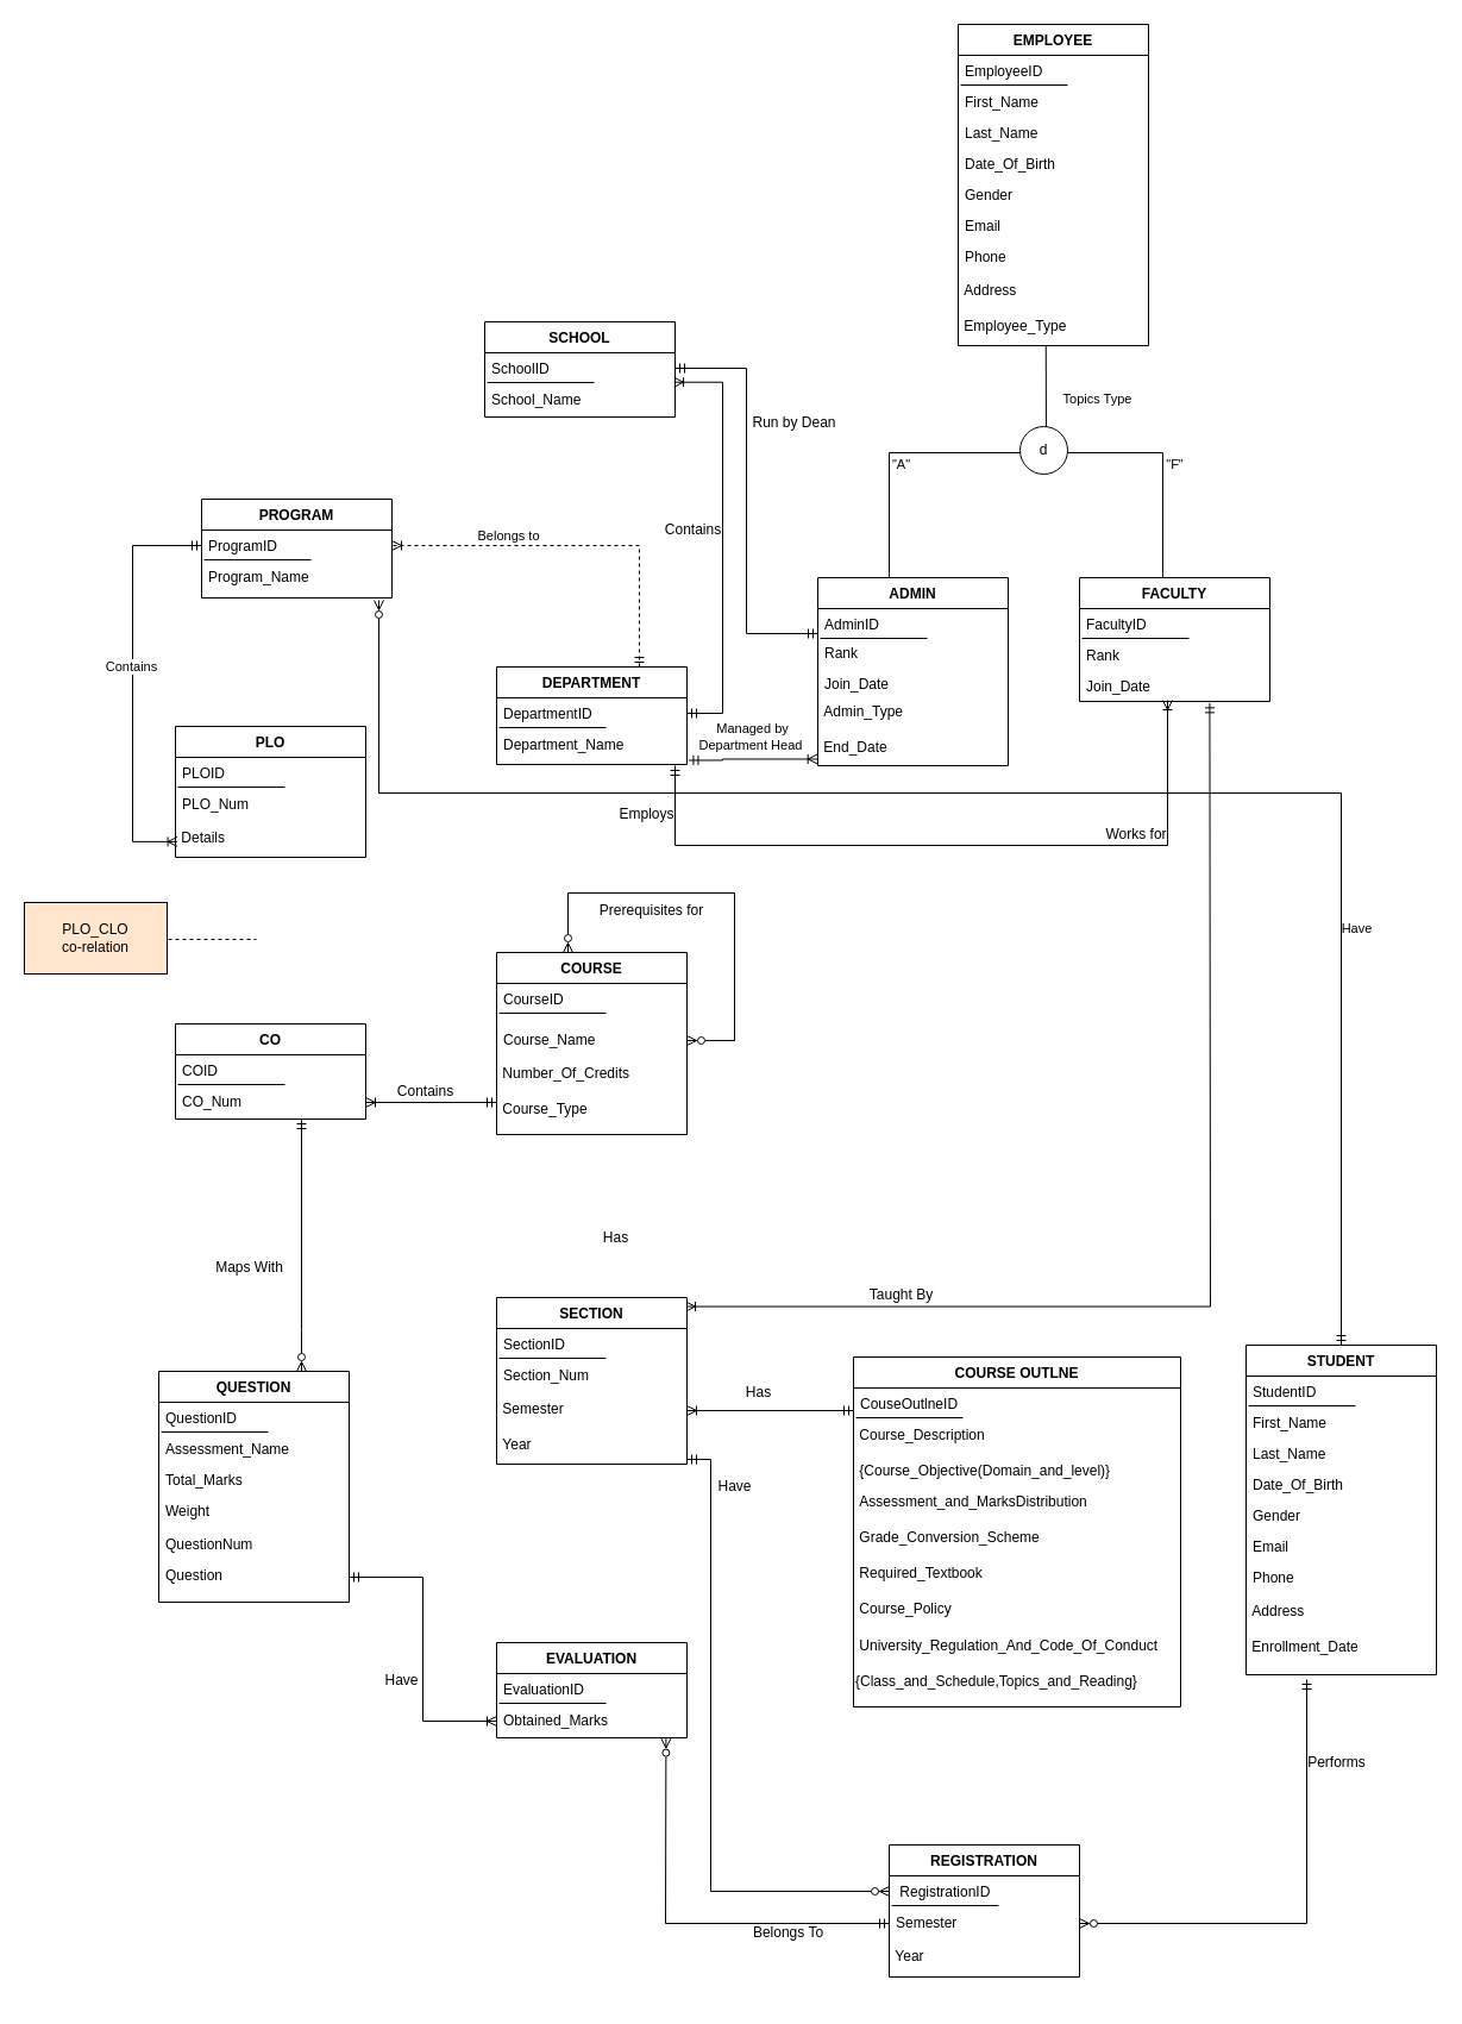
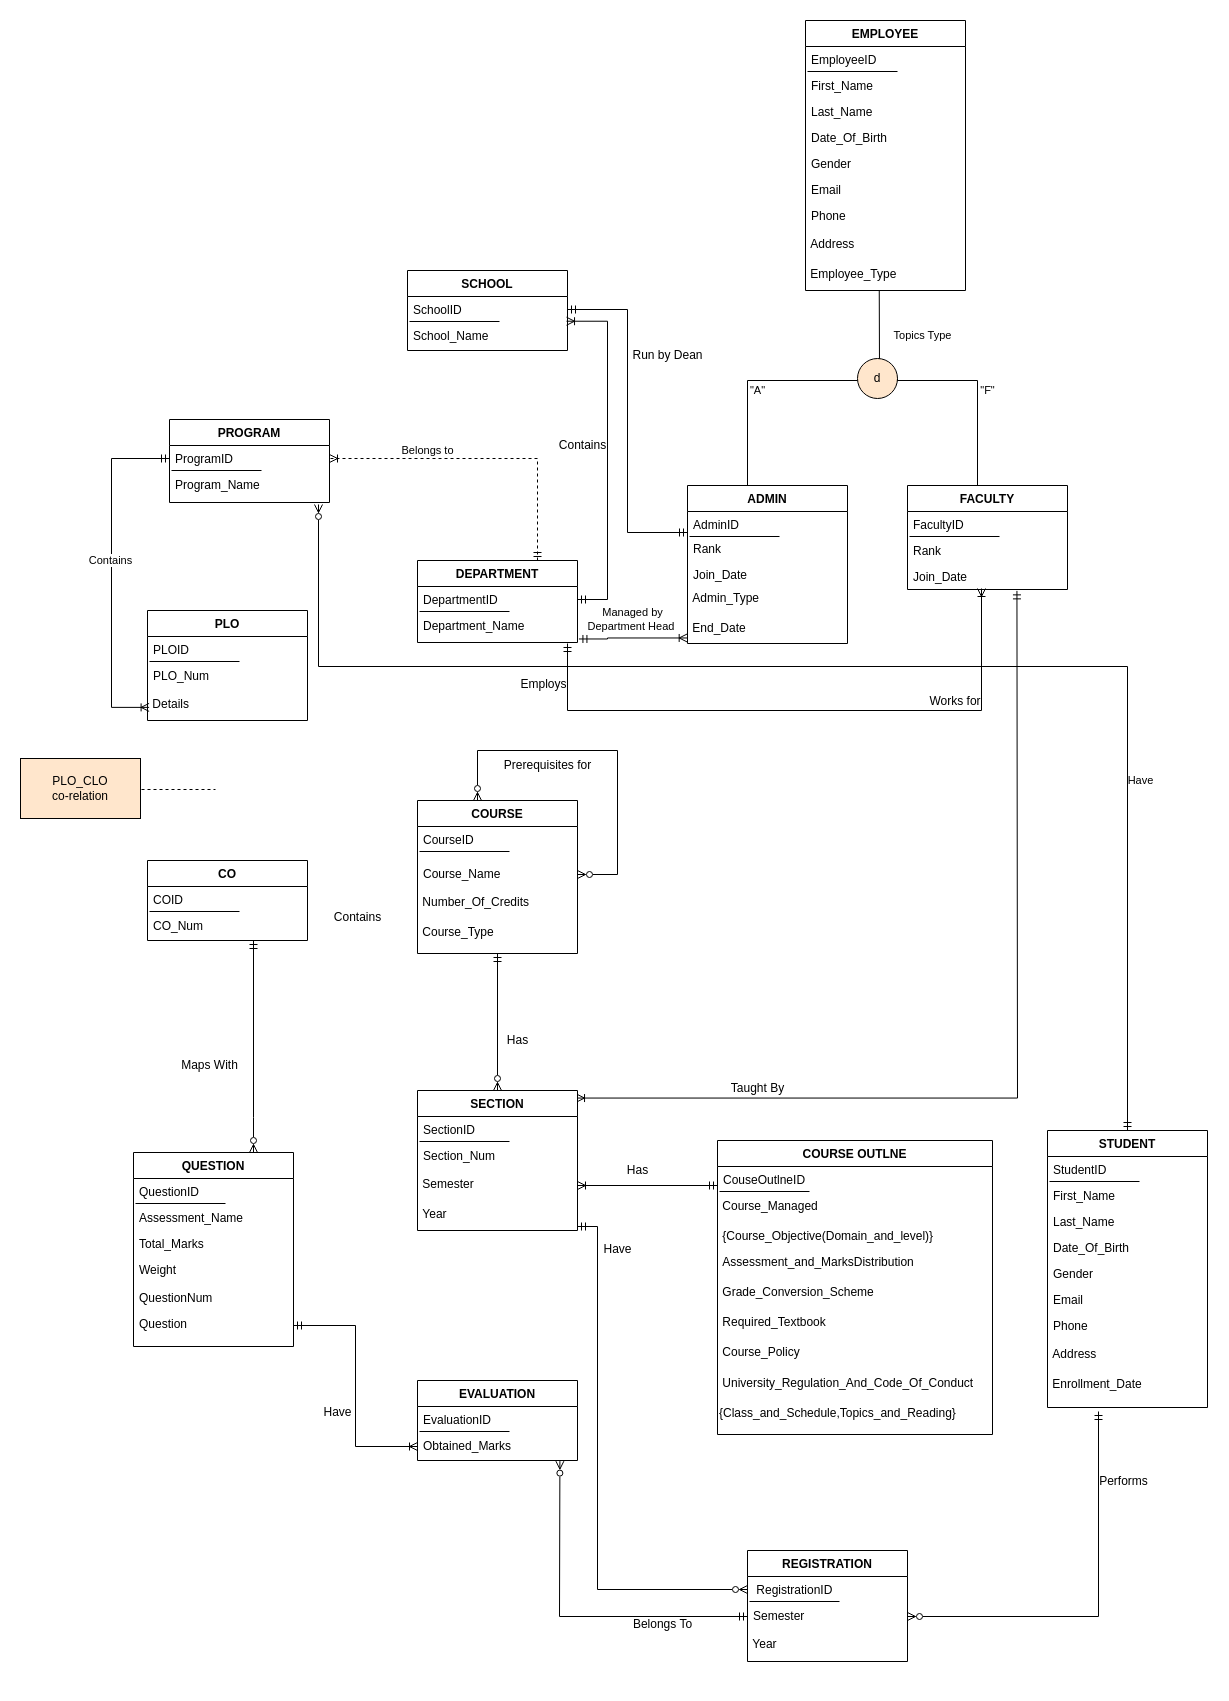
- <mxCell id="14" value="d" style="ellipse;whiteSpace=wrap;html=1;aspect=fixed;" vertex="1" parent="1"><mxGeometry x="857" y="358" width="40" height="40" as="geometry" /></mxCell>
+ <mxCell id="14" value="d" style="ellipse;whiteSpace=wrap;html=1;aspect=fixed;fillColor=#ffe6cc;" vertex="1" parent="1"><mxGeometry x="857" y="358" width="40" height="40" as="geometry" /></mxCell>
- <mxCell id="75" value="" style="edgeStyle=orthogonalEdgeStyle;rounded=0;orthogonalLoop=1;jettySize=auto;html=1;startArrow=ERoneToMany;startFill=0;endArrow=ERmandOne;endFill=0;" edge="1" parent="1" source="66" target="72"><mxGeometry relative="1" as="geometry"><Array as="points"><mxPoint x="417" y="940" /><mxPoint x="417" y="940" /></Array></mxGeometry></mxCell>
+ <mxCell id="76" value="" style="edgeStyle=orthogonalEdgeStyle;rounded=0;orthogonalLoop=1;jettySize=auto;html=1;startArrow=ERzeroToMany;startFill=0;endArrow=ERmandOne;endFill=0;entryX=0.5;entryY=1;entryDx=0;entryDy=0;" edge="1" parent="1" source="77" target="67"><mxGeometry relative="1" as="geometry"><mxPoint x="497" y="978" as="targetPoint" /></mxGeometry></mxCell>
- <mxCell id="128" value="&amp;nbsp;Course_Description" style="text;html=1;align=left;verticalAlign=top;resizable=0;points=[];autosize=1;strokeColor=none;fillColor=none;" vertex="1" parent="125"><mxGeometry y="52" width="275" height="30" as="geometry" /></mxCell>
+ <mxCell id="128" value="&amp;nbsp;Course_Managed" style="text;html=1;align=left;verticalAlign=top;resizable=0;points=[];autosize=1;strokeColor=none;fillColor=none;" vertex="1" parent="125"><mxGeometry y="52" width="275" height="30" as="geometry" /></mxCell>
